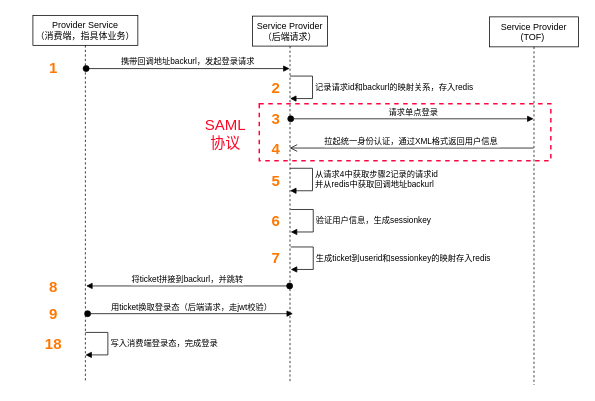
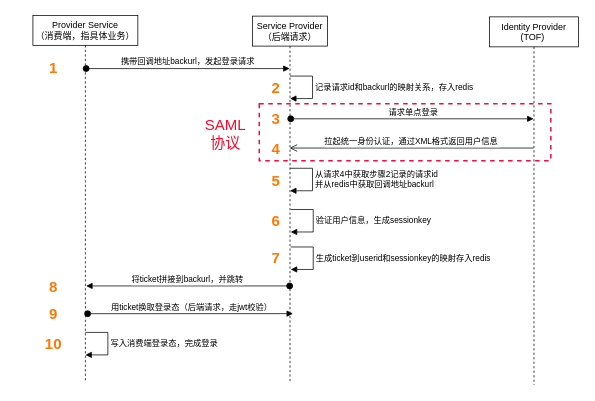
- <mxCell id="2" value="Service Provider&#10;(TOF) " style="shape=umlLifeline;perimeter=lifelinePerimeter;container=1;collapsible=0;recursiveResize=0;rounded=0;shadow=0;strokeWidth=1;" parent="1" vertex="1"><mxGeometry x="652" y="22" width="119" height="491" as="geometry" /></mxCell>
+ <mxCell id="2" value="Identity Provider&#10;(TOF) " style="shape=umlLifeline;perimeter=lifelinePerimeter;container=1;collapsible=0;recursiveResize=0;rounded=0;shadow=0;strokeWidth=1;" parent="1" vertex="1"><mxGeometry x="652" y="22" width="119" height="491" as="geometry" /></mxCell>
- <mxCell id="17" value="18" style="text;strokeColor=none;fillColor=none;html=1;fontSize=20;fontStyle=1;verticalAlign=middle;align=center;fontColor=#FF7803;" vertex="1" parent="13"><mxGeometry x="-23" y="417" width="100" height="40" as="geometry" /></mxCell>
+ <mxCell id="17" value="10" style="text;strokeColor=none;fillColor=none;html=1;fontSize=20;fontStyle=1;verticalAlign=middle;align=center;fontColor=#FF7803;" vertex="1" parent="13"><mxGeometry x="-23" y="417" width="100" height="40" as="geometry" /></mxCell>
